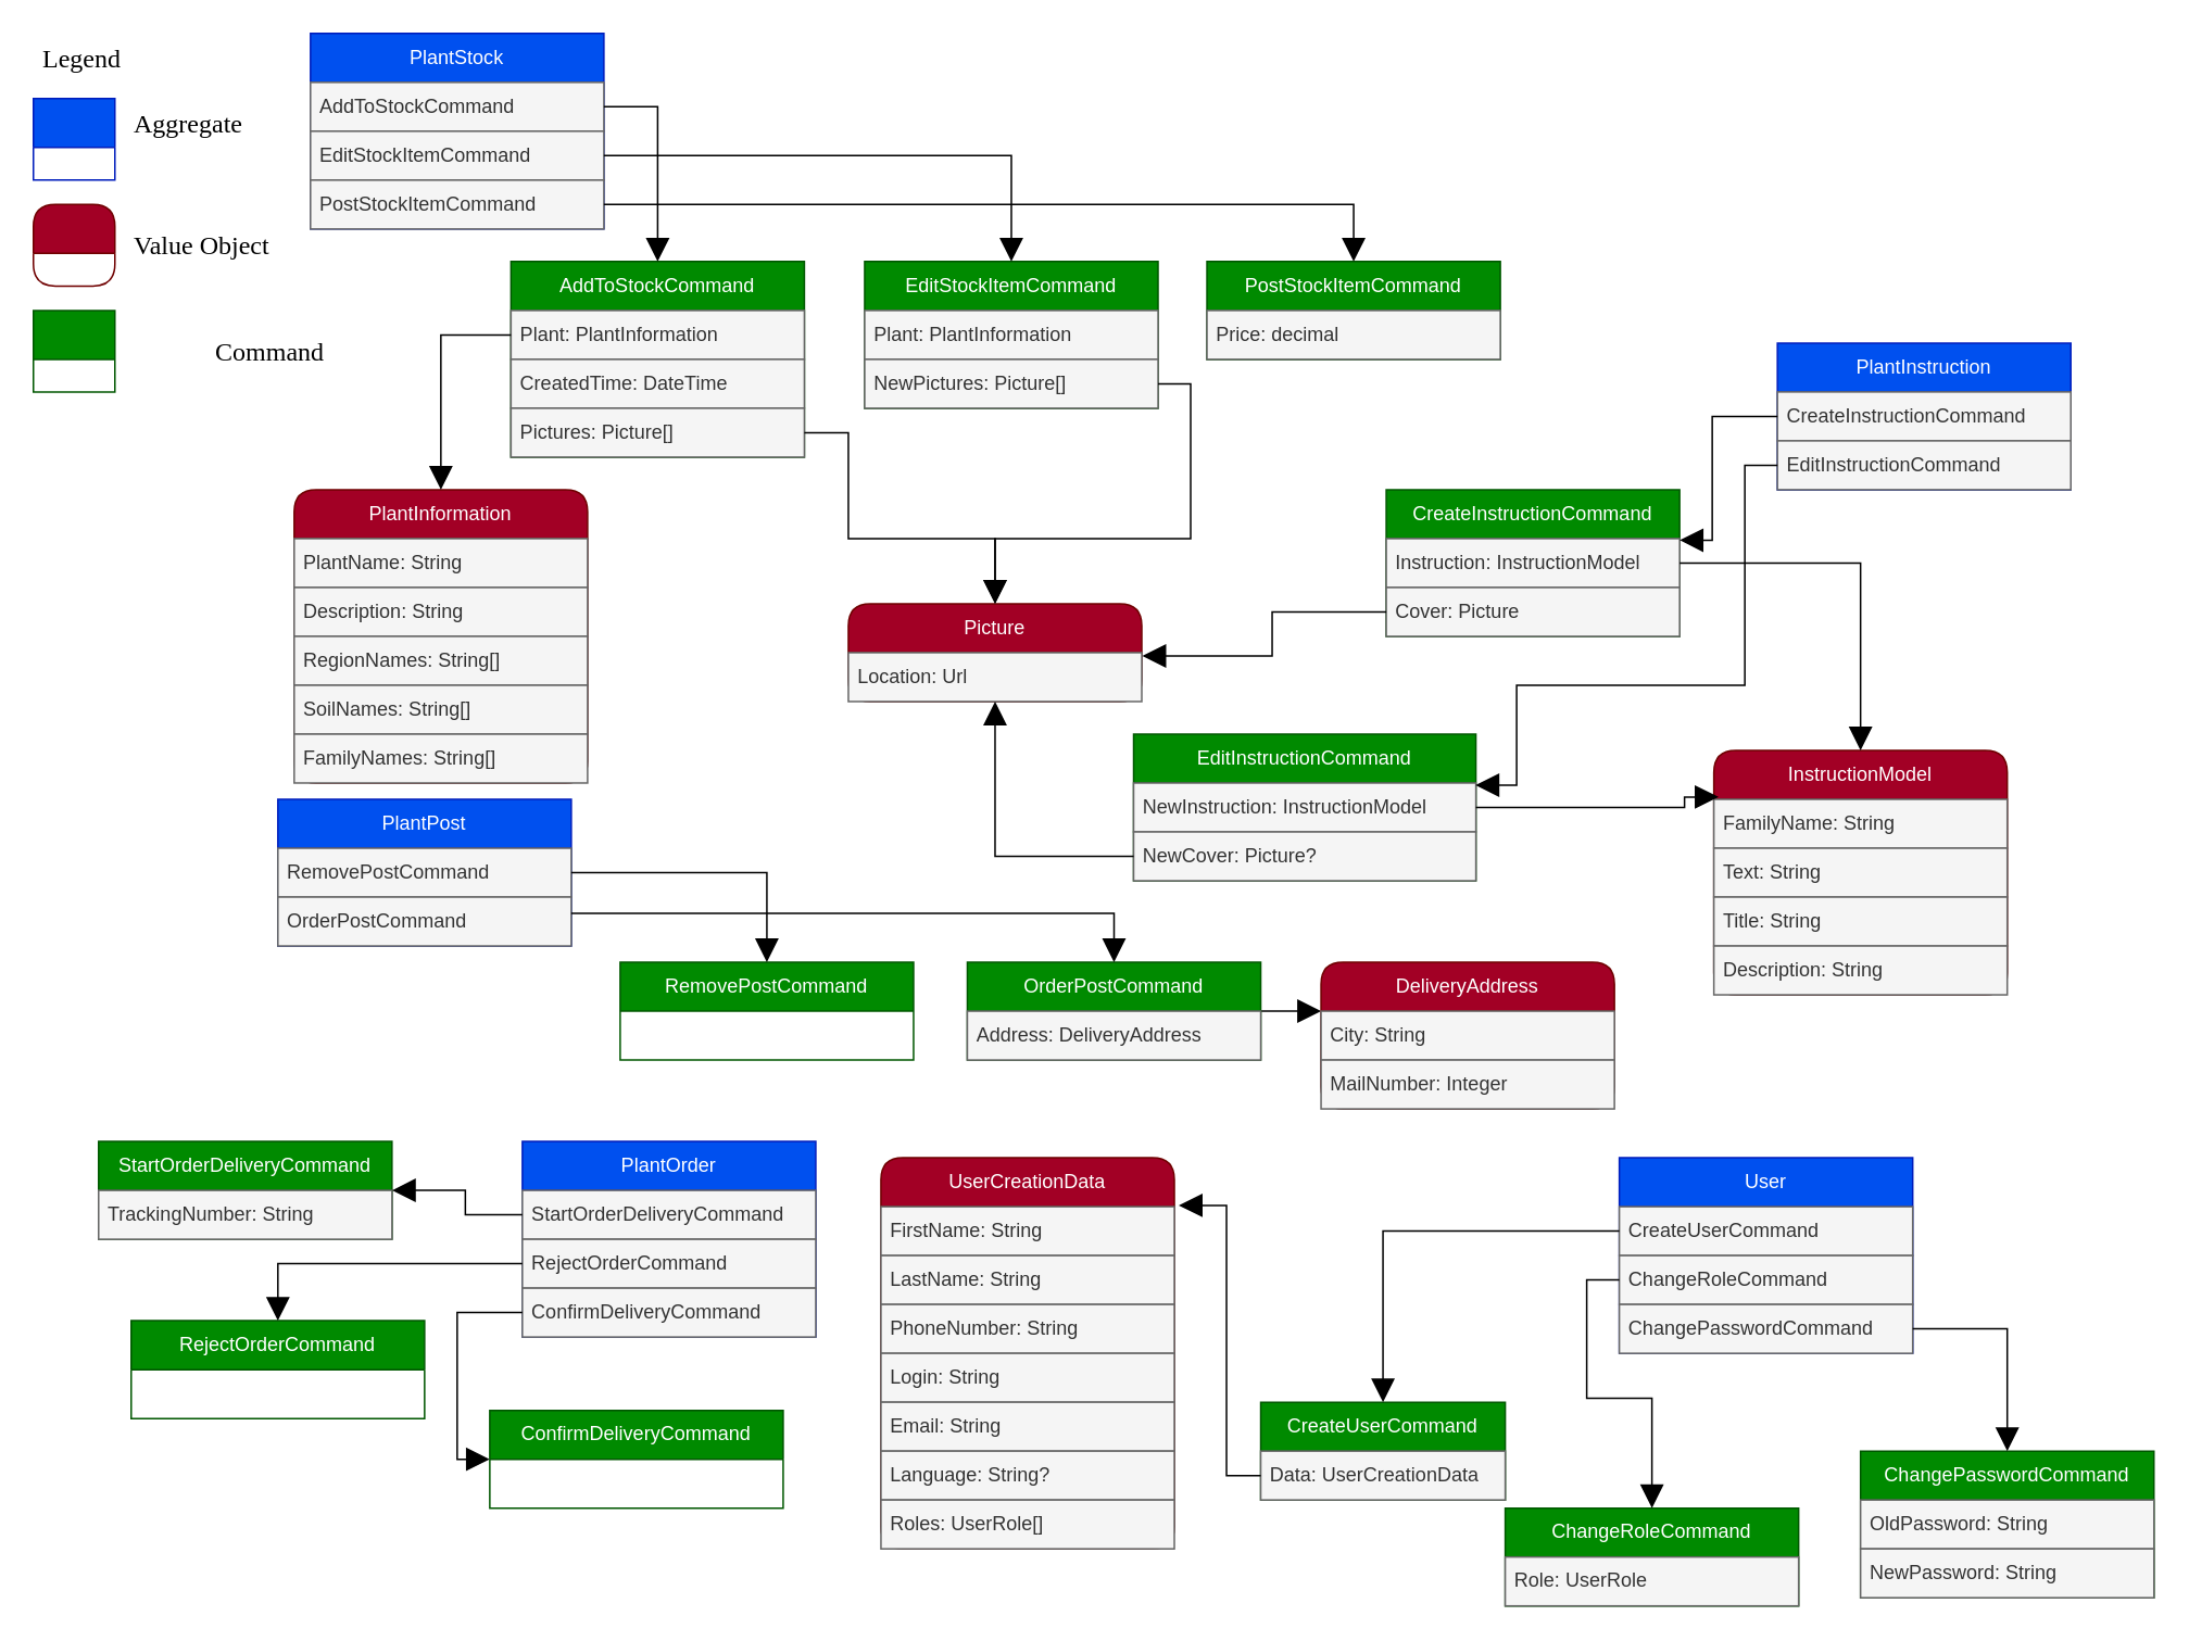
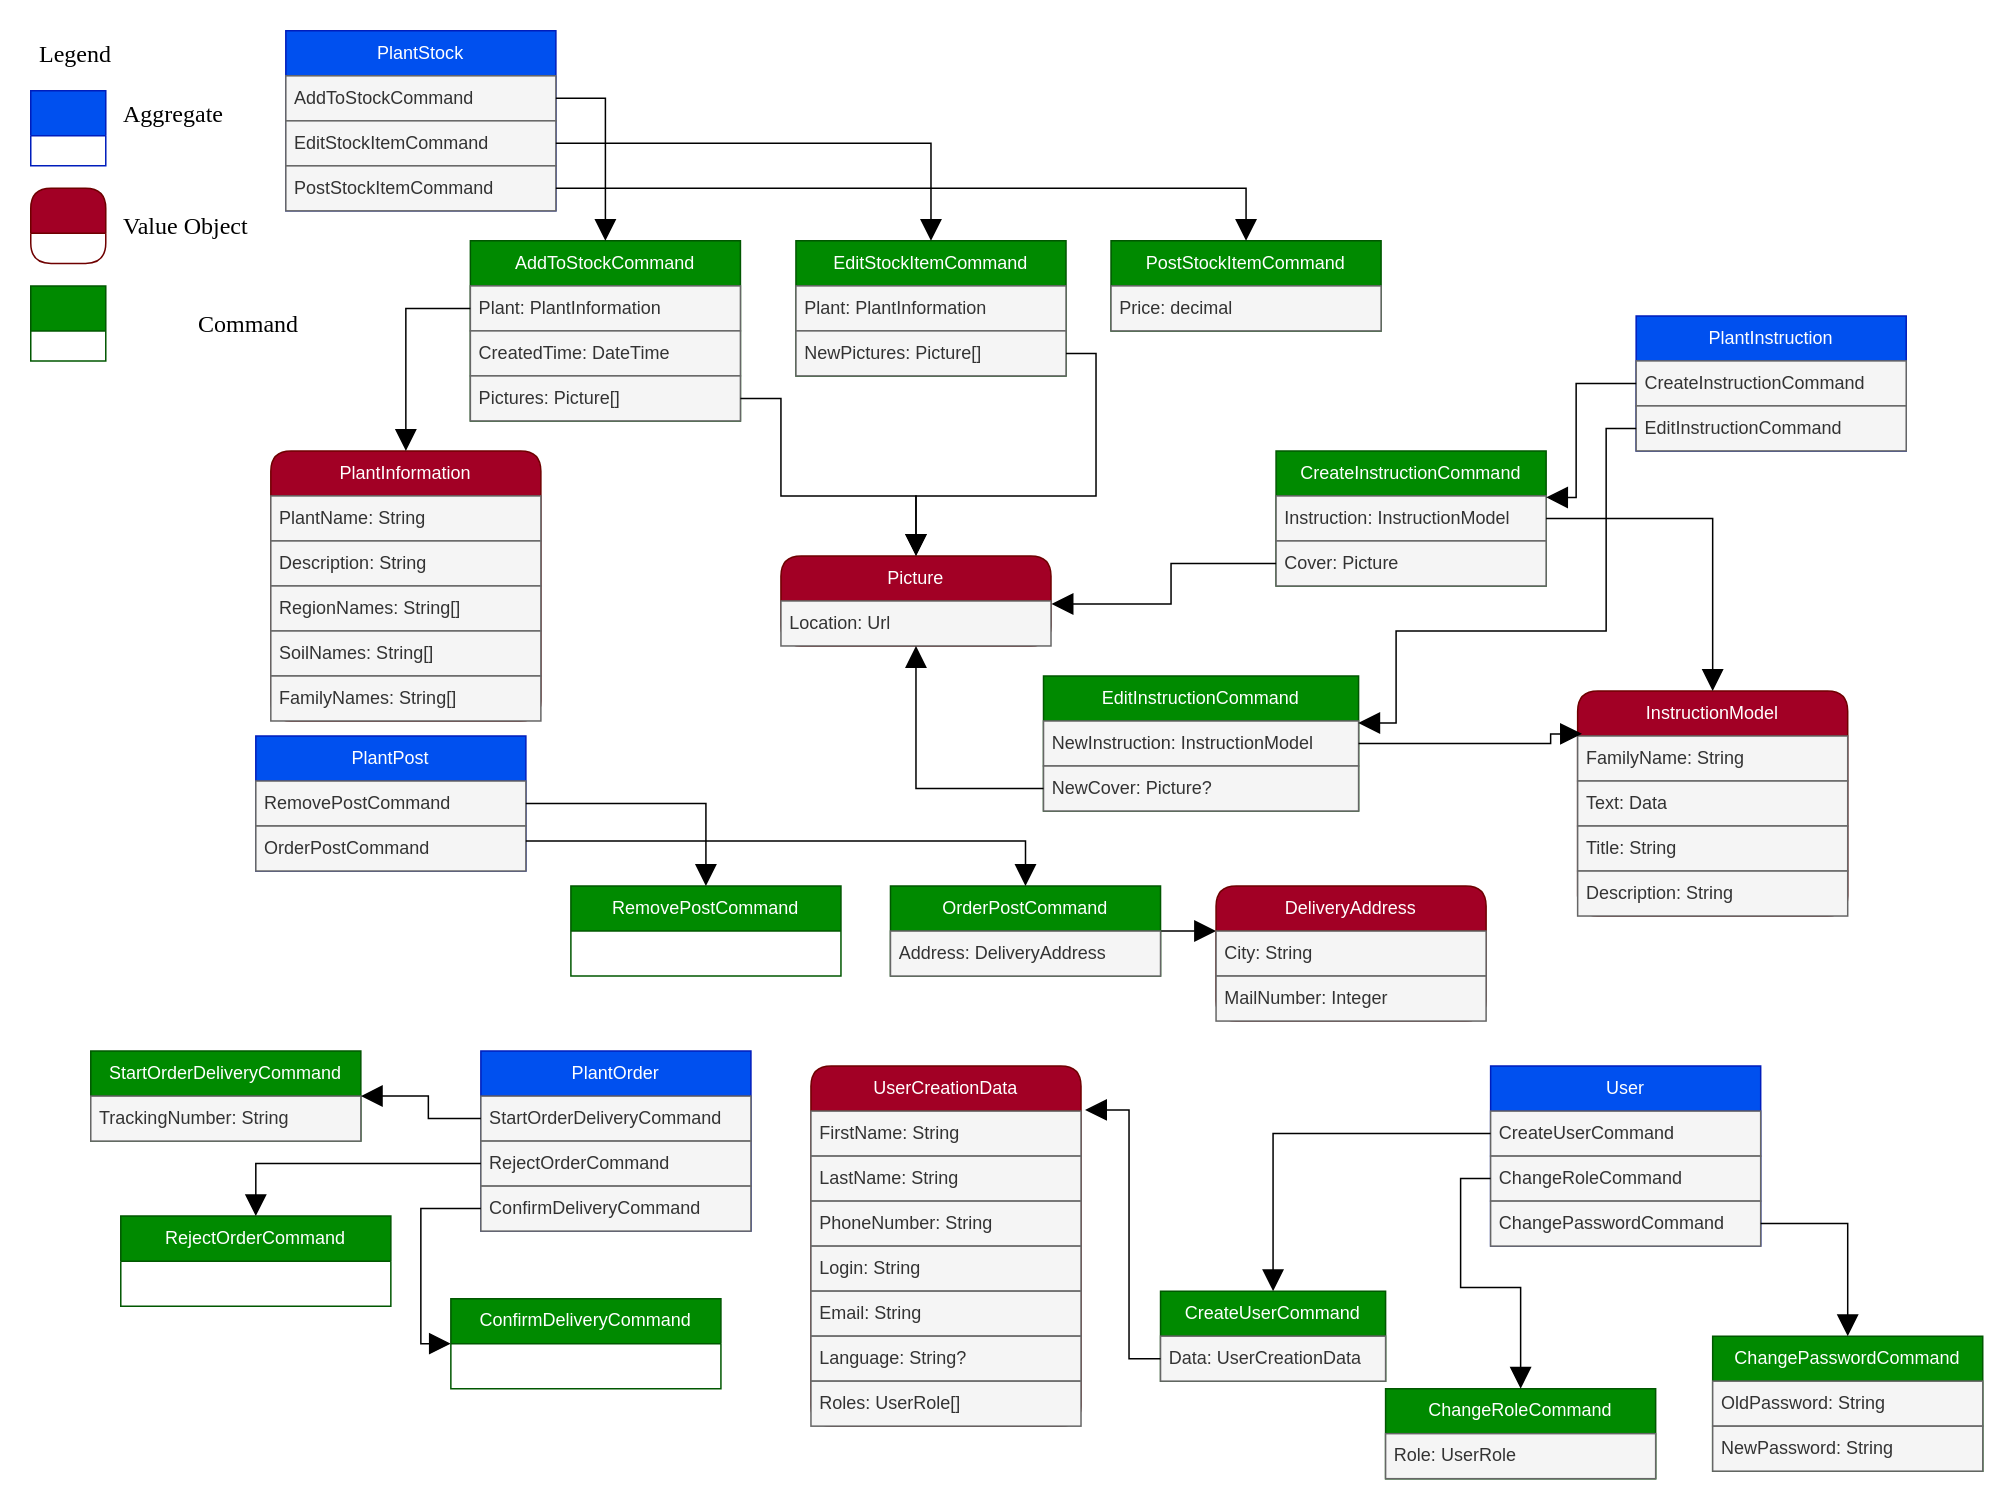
- <mxCell id="63" value="Text: String" style="text;align=left;verticalAlign=middle;spacingLeft=4;spacingRight=4;overflow=hidden;points=[[0,0.5],[1,0.5]];portConstraint=eastwest;rotatable=0;whiteSpace=wrap;html=1;fillColor=#f5f5f5;fontColor=#333333;strokeColor=#666666;" vertex="1" parent="61"><mxGeometry y="60" width="180" height="30" as="geometry" /></mxCell>
+ <mxCell id="63" value="Text: Data" style="text;align=left;verticalAlign=middle;spacingLeft=4;spacingRight=4;overflow=hidden;points=[[0,0.5],[1,0.5]];portConstraint=eastwest;rotatable=0;whiteSpace=wrap;html=1;fillColor=#f5f5f5;fontColor=#333333;strokeColor=#666666;" vertex="1" parent="61"><mxGeometry y="60" width="180" height="30" as="geometry" /></mxCell>
